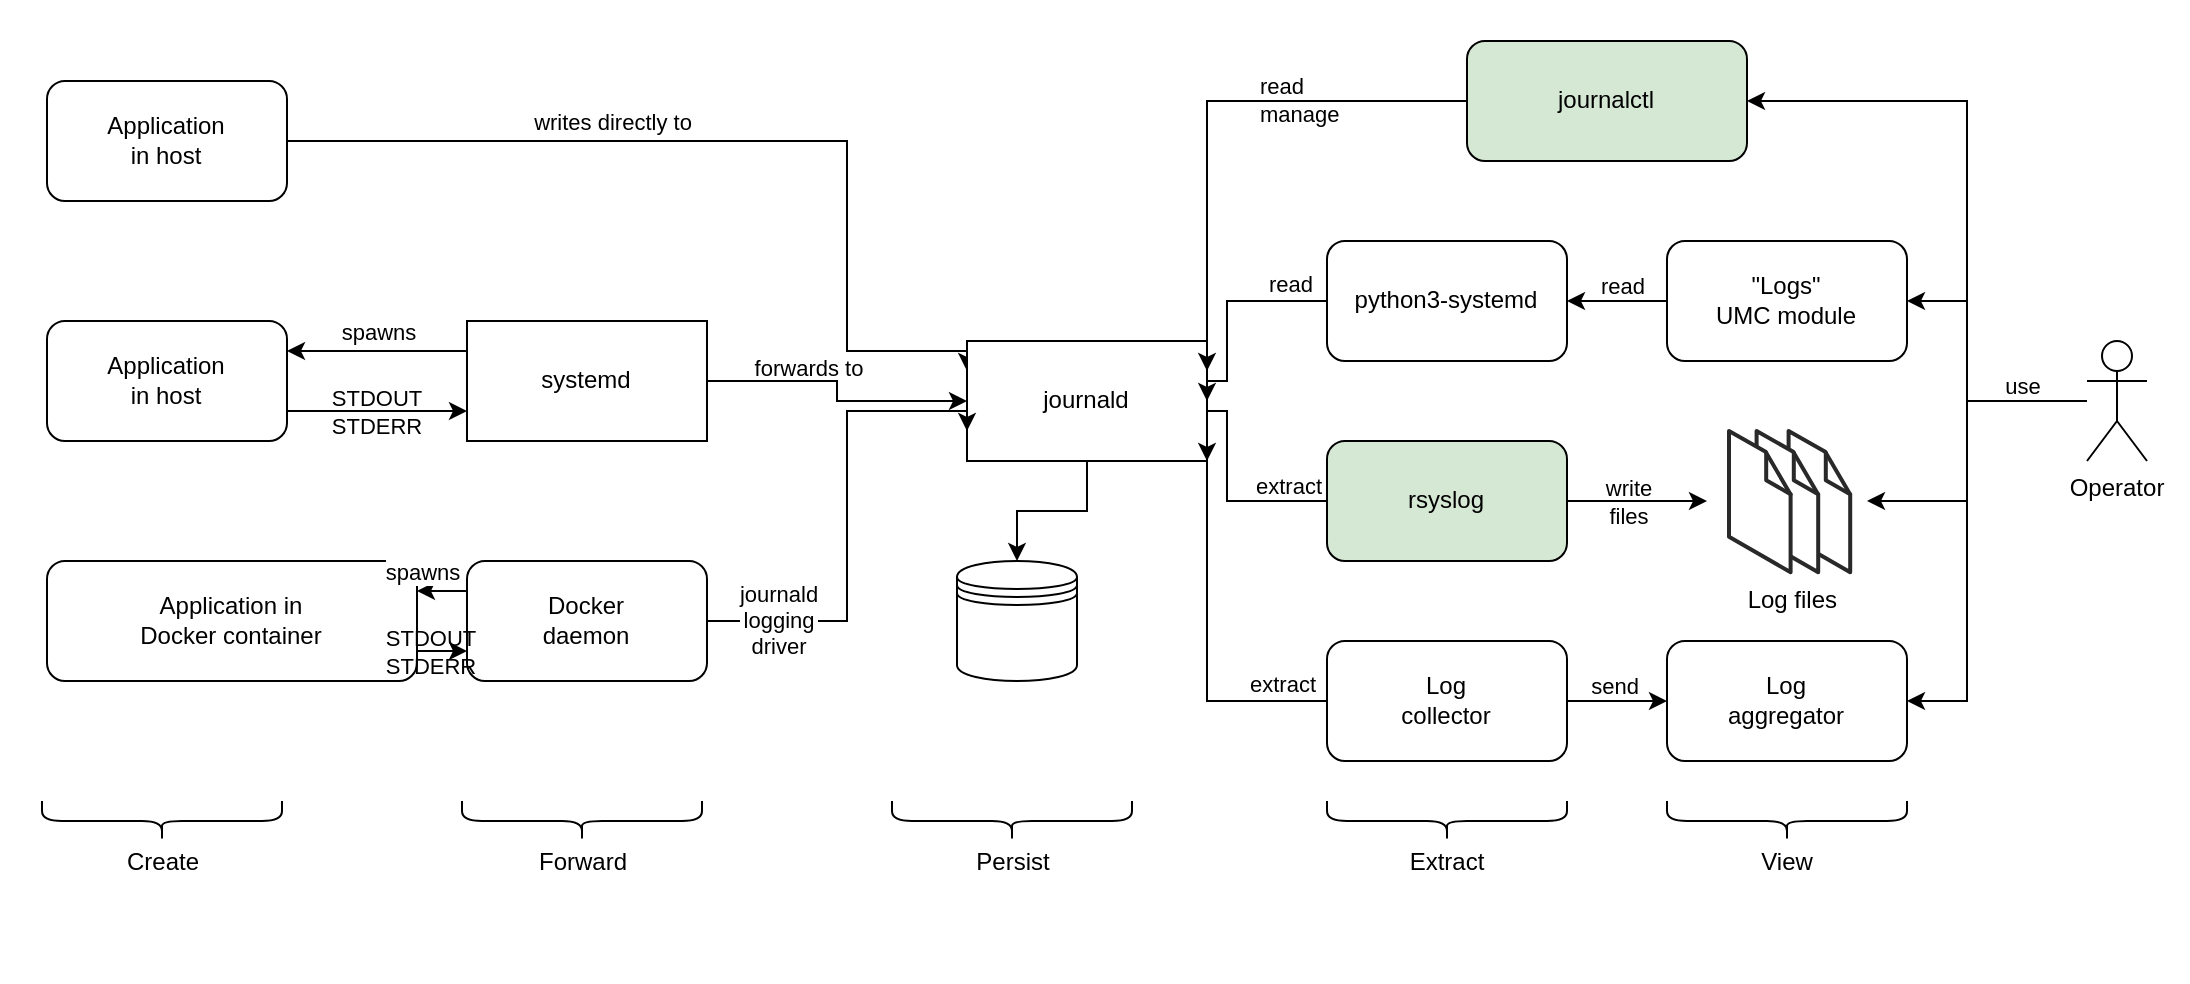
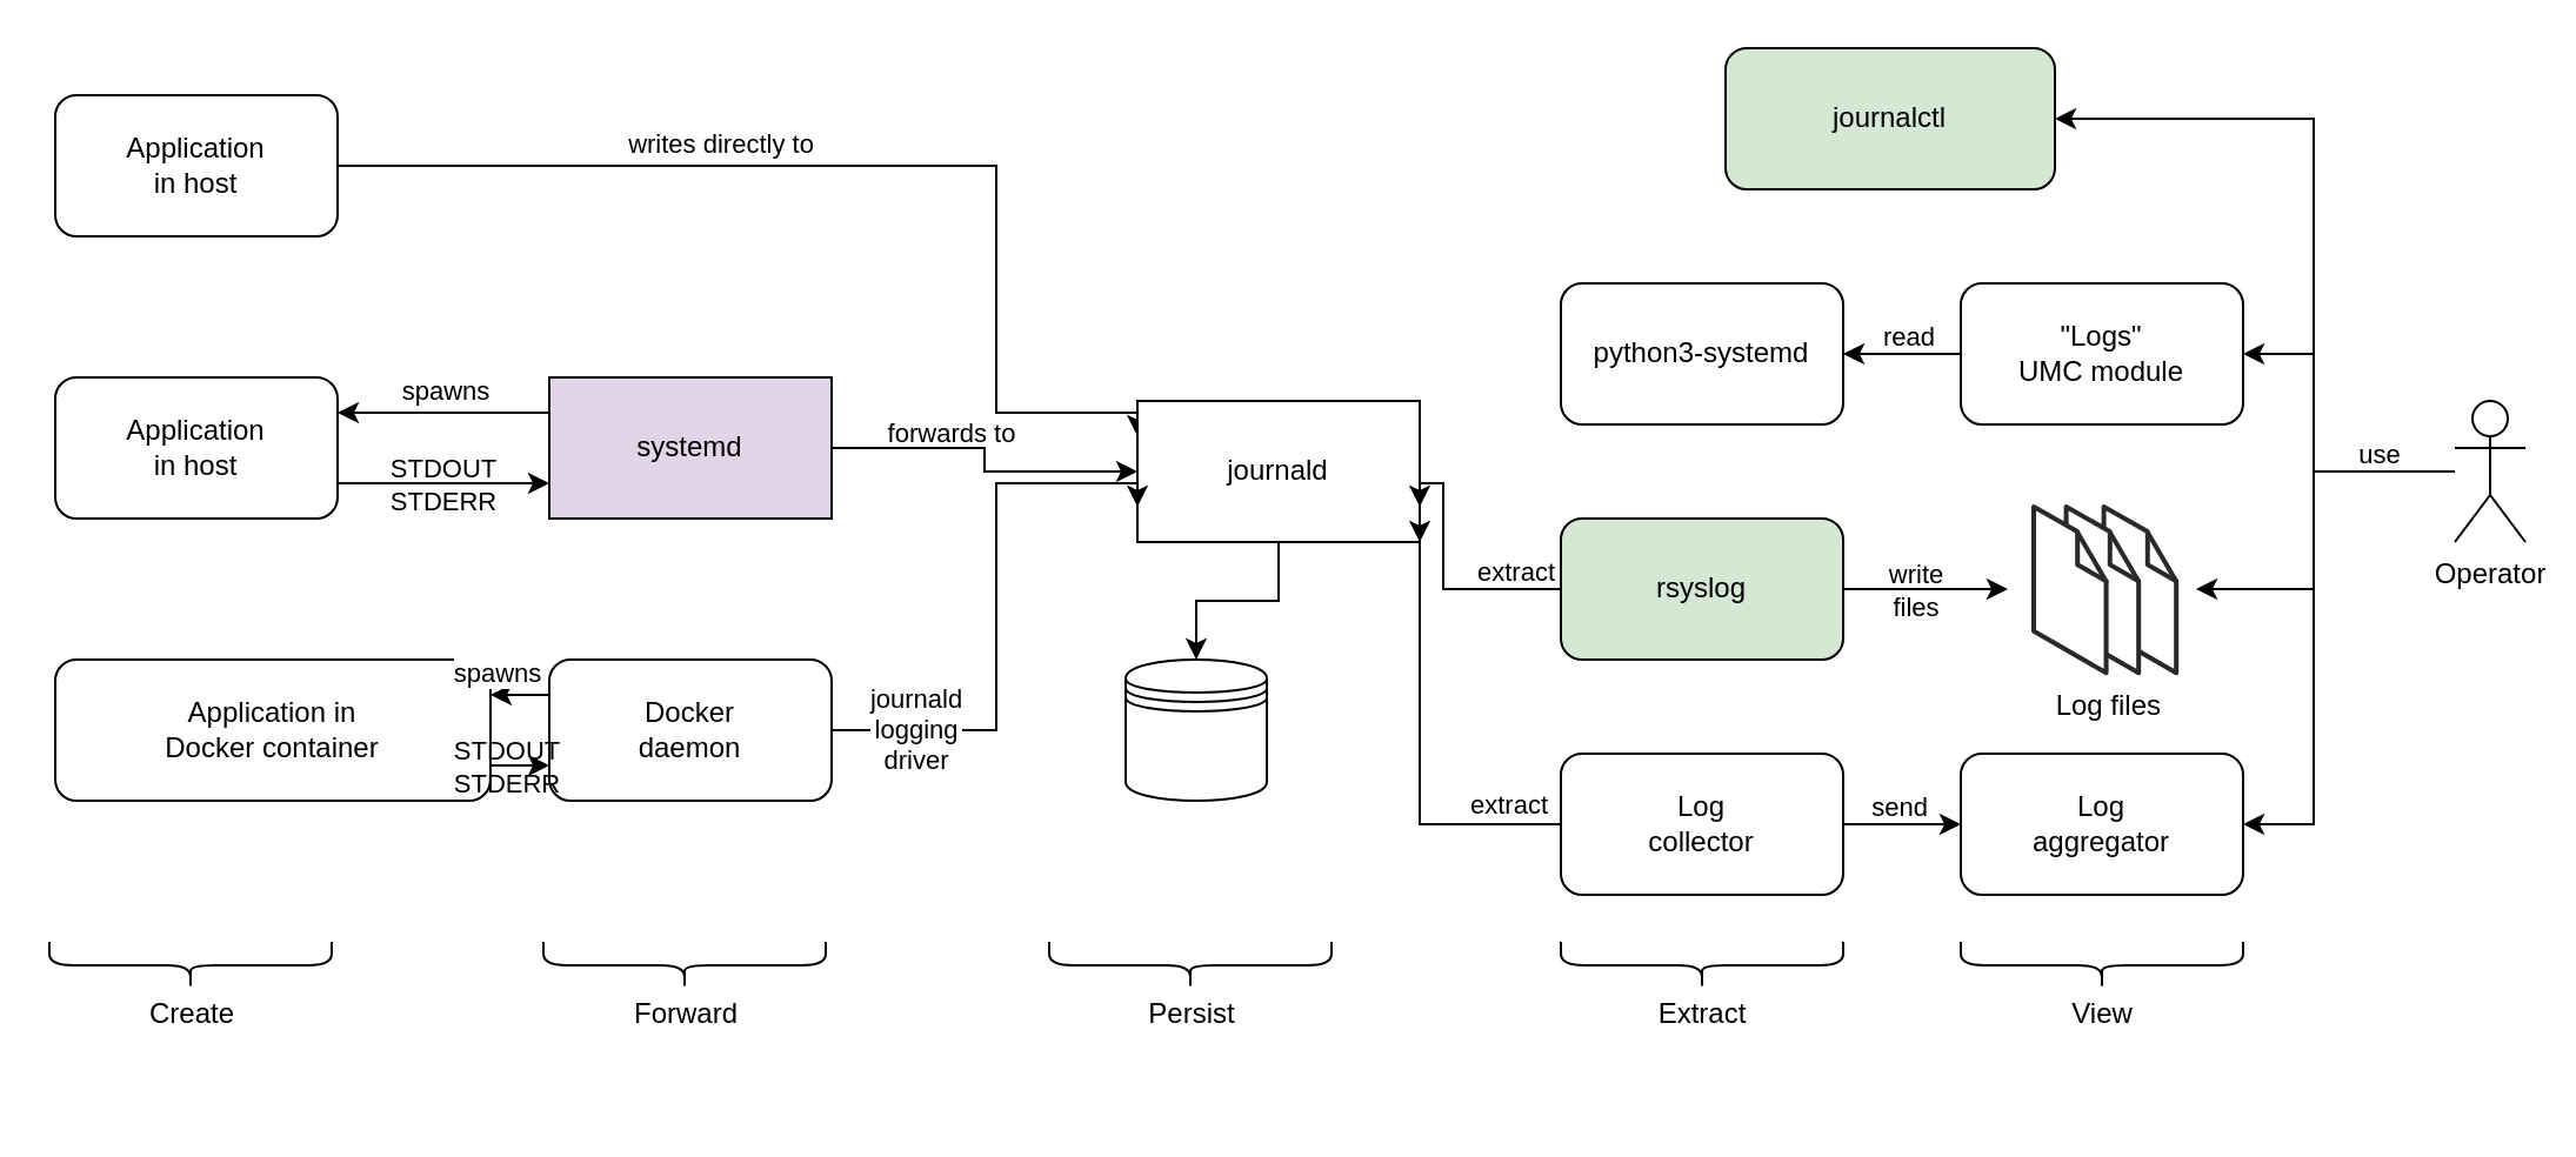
- <mxCell id="22" style="edgeStyle=orthogonalEdgeStyle;rounded=0;orthogonalLoop=1;jettySize=auto;html=1;entryX=1;entryY=0.25;entryDx=0;entryDy=0;" parent="1" source="24" target="7" edge="1"><mxGeometry relative="1" as="geometry"><Array as="points"><mxPoint x="603" y="50" /><mxPoint x="603" y="175" /></Array></mxGeometry></mxCell>
- <mxCell id="23" value="read&lt;br&gt;&lt;div style=&quot;&quot;&gt;manage&lt;/div&gt;" style="edgeLabel;html=1;align=left;verticalAlign=middle;resizable=0;points=[];labelBackgroundColor=none;" parent="22" vertex="1" connectable="0"><mxGeometry x="-0.57" y="-3" relative="1" as="geometry"><mxPoint x="-48" y="2" as="offset" /></mxGeometry></mxCell>
- <mxCell id="25" style="edgeStyle=orthogonalEdgeStyle;rounded=0;orthogonalLoop=1;jettySize=auto;html=1;entryX=1;entryY=0.5;entryDx=0;entryDy=0;" parent="1" source="27" target="7" edge="1"><mxGeometry relative="1" as="geometry"><Array as="points"><mxPoint x="613" y="150" /><mxPoint x="613" y="190" /></Array></mxGeometry></mxCell>
- <mxCell id="26" value="read" style="edgeLabel;html=1;align=center;verticalAlign=middle;resizable=0;points=[];labelBackgroundColor=none;" parent="25" vertex="1" connectable="0"><mxGeometry x="-0.299" y="1" relative="1" as="geometry"><mxPoint x="20" y="-10" as="offset" /></mxGeometry></mxCell>
- <mxCell id="15" value="systemd" style="rounded=0;whiteSpace=wrap;html=1;" parent="1" vertex="1"><mxGeometry x="233" y="160" width="120" height="60" as="geometry" /></mxCell>
+ <mxCell id="15" value="systemd" style="rounded=0;whiteSpace=wrap;html=1;fillColor=#e1d5e7;" parent="1" vertex="1"><mxGeometry x="233" y="160" width="120" height="60" as="geometry" /></mxCell>
- <mxCell id="28" style="edgeStyle=orthogonalEdgeStyle;rounded=0;orthogonalLoop=1;jettySize=auto;html=1;entryX=1;entryY=0.75;entryDx=0;entryDy=0;exitX=0;exitY=0.5;exitDx=0;exitDy=0;endArrow=none;" parent="1" source="32" target="7" edge="1"><mxGeometry relative="1" as="geometry"><Array as="points"><mxPoint x="613" y="250" /><mxPoint x="613" y="205" /></Array></mxGeometry></mxCell>
+ <mxCell id="28" style="edgeStyle=orthogonalEdgeStyle;rounded=0;orthogonalLoop=1;jettySize=auto;html=1;entryX=1;entryY=0.75;entryDx=0;entryDy=0;exitX=0;exitY=0.5;exitDx=0;exitDy=0;" parent="1" source="32" target="7" edge="1"><mxGeometry relative="1" as="geometry"><Array as="points"><mxPoint x="613" y="250" /><mxPoint x="613" y="205" /></Array></mxGeometry></mxCell>
